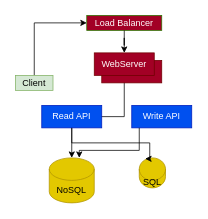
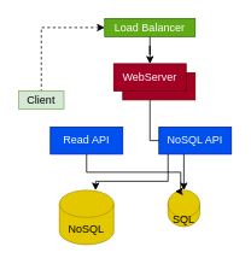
- <mxCell id="7" value="&lt;div&gt;Load Balancer&lt;/div&gt;" style="rounded=0;whiteSpace=wrap;html=1;fillColor=#a20025;strokeColor=#2D7600;fontColor=#ffffff;" vertex="1" parent="1"><mxGeometry x="115" y="20" width="100" height="20" as="geometry" /></mxCell>
+ <mxCell id="7" value="&lt;div&gt;Load Balancer&lt;/div&gt;" style="rounded=0;whiteSpace=wrap;html=1;fillColor=#60a917;strokeColor=#2D7600;fontColor=#ffffff;" vertex="1" parent="1"><mxGeometry x="115" y="20" width="100" height="20" as="geometry" /></mxCell>
- <mxCell id="6" value="" style="edgeStyle=orthogonalEdgeStyle;rounded=0;orthogonalLoop=1;jettySize=auto;html=1;startArrow=classic;startFill=1;endArrow=none;endFill=0;" edge="1" parent="1" source="7" target="13"><mxGeometry relative="1" as="geometry" /></mxCell>
+ <mxCell id="6" value="" style="edgeStyle=orthogonalEdgeStyle;rounded=0;orthogonalLoop=1;jettySize=auto;html=1;startArrow=classic;startFill=1;endArrow=none;endFill=0;dashed=1;" edge="1" parent="1" source="7" target="13"><mxGeometry relative="1" as="geometry" /></mxCell>
- <mxCell id="2" value="" style="edgeStyle=orthogonalEdgeStyle;rounded=0;orthogonalLoop=1;jettySize=auto;html=1;startArrow=classic;startFill=1;endArrow=none;endFill=0;" edge="1" parent="1" source="3" target="12"><mxGeometry relative="1" as="geometry" /></mxCell>
- <mxCell id="10" value="&lt;div&gt;Write API&lt;/div&gt;" style="rounded=0;whiteSpace=wrap;html=1;fillColor=#0050ef;strokeColor=#001DBC;fontColor=#ffffff;" vertex="1" parent="1"><mxGeometry x="175" y="140" width="80" height="30" as="geometry" /></mxCell>
+ <mxCell id="10" value="&lt;div&gt;NoSQL API&lt;/div&gt;" style="rounded=0;whiteSpace=wrap;html=1;fillColor=#0050ef;strokeColor=#001DBC;fontColor=#ffffff;" vertex="1" parent="1"><mxGeometry x="175" y="140" width="80" height="30" as="geometry" /></mxCell>
+ <mxCell id="4" value="" style="edgeStyle=orthogonalEdgeStyle;rounded=0;orthogonalLoop=1;jettySize=auto;html=1;startArrow=classic;startFill=1;endArrow=none;endFill=0;" edge="1" parent="1" source="5" target="12"><mxGeometry relative="1" as="geometry" /></mxCell>
